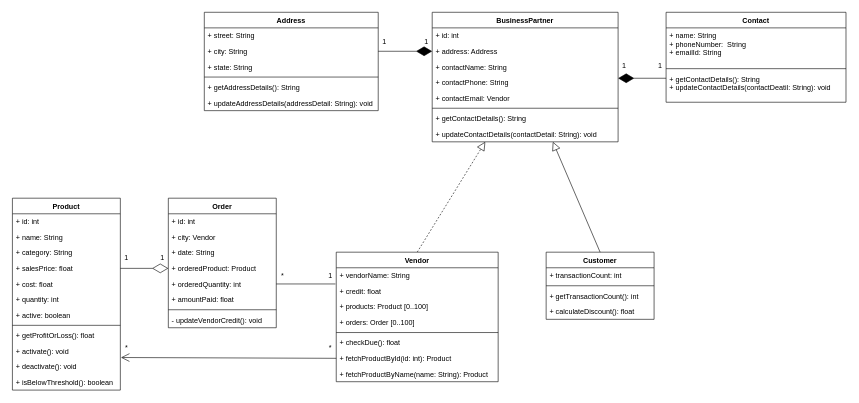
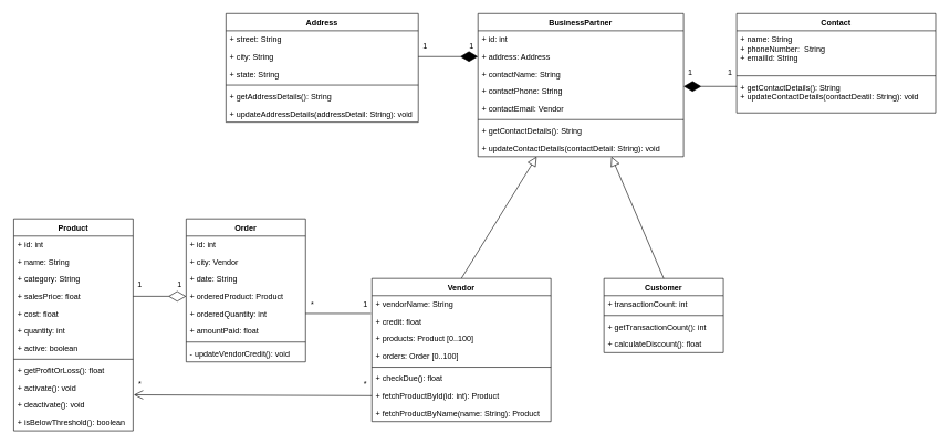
- <mxCell id="37" value="" style="edgeStyle=none;html=1;endSize=12;endArrow=block;endFill=0;exitX=0.5;exitY=0;exitDx=0;exitDy=0;dashed=1;" edge="1" parent="1" source="39" target="28"><mxGeometry width="160" relative="1" as="geometry"><mxPoint x="510" y="260" as="sourcePoint" /><mxPoint x="670" y="260" as="targetPoint" /></mxGeometry></mxCell>
+ <mxCell id="37" value="" style="edgeStyle=none;html=1;endSize=12;endArrow=block;endFill=0;exitX=0.5;exitY=0;exitDx=0;exitDy=0;" edge="1" parent="1" source="39" target="28"><mxGeometry width="160" relative="1" as="geometry"><mxPoint x="510" y="260" as="sourcePoint" /><mxPoint x="670" y="260" as="targetPoint" /></mxGeometry></mxCell>
